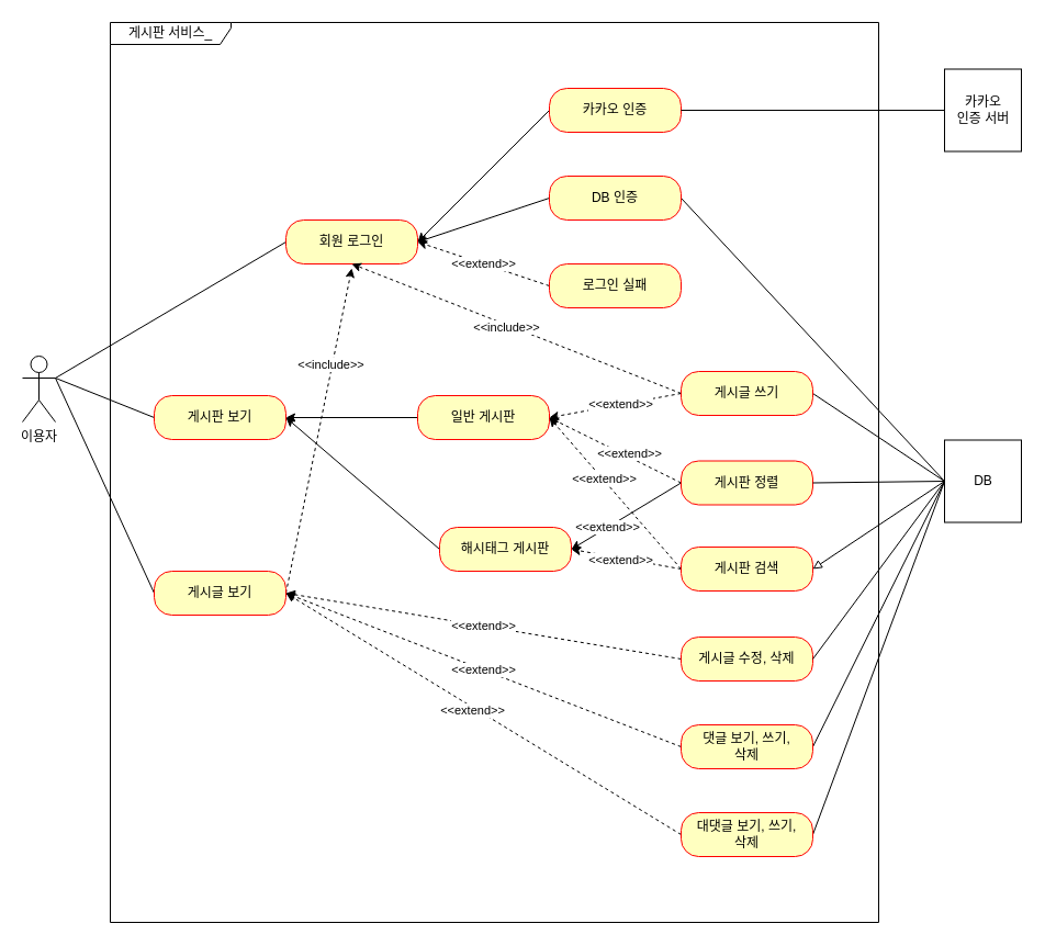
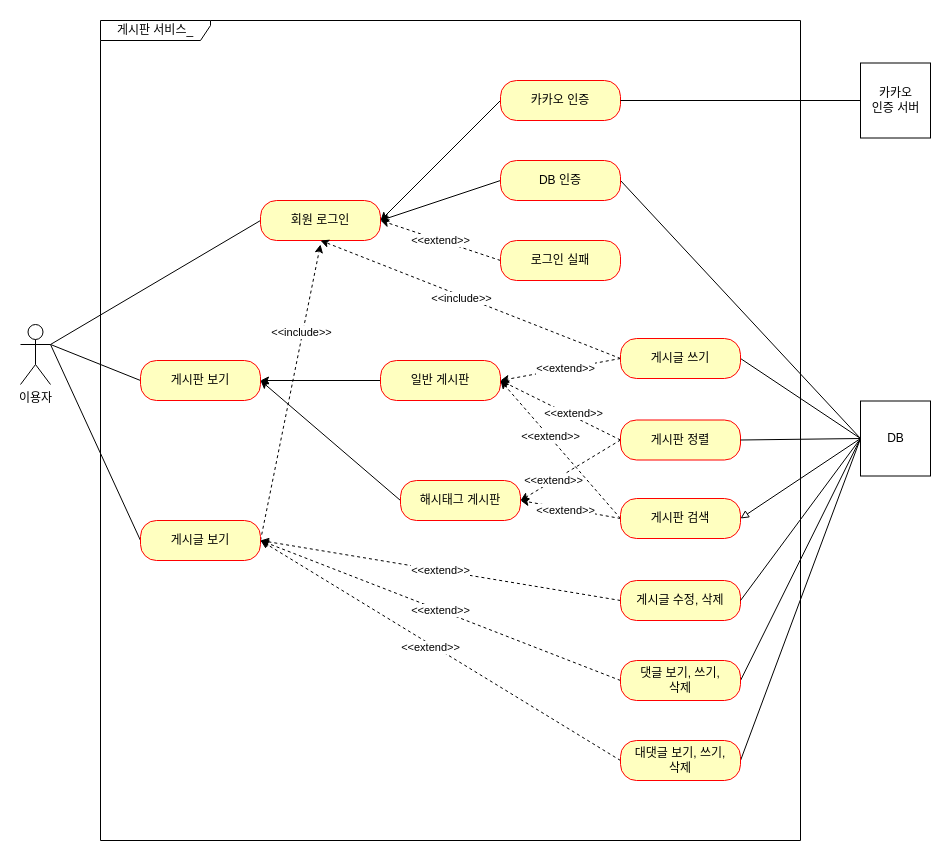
- <mxCell id="21" style="edgeStyle=none;rounded=0;orthogonalLoop=1;jettySize=auto;html=1;exitX=0;exitY=0.5;exitDx=0;exitDy=0;entryX=1;entryY=0.5;entryDx=0;entryDy=0;dashed=0;" edge="1" parent="1" source="23" target="41"><mxGeometry relative="1" as="geometry" /></mxCell>
+ <mxCell id="21" style="edgeStyle=none;rounded=0;orthogonalLoop=1;jettySize=auto;html=1;exitX=0;exitY=0.5;exitDx=0;exitDy=0;entryX=1;entryY=0.5;entryDx=0;entryDy=0;dashed=1;" edge="1" parent="1" source="23" target="41"><mxGeometry relative="1" as="geometry" /></mxCell>
